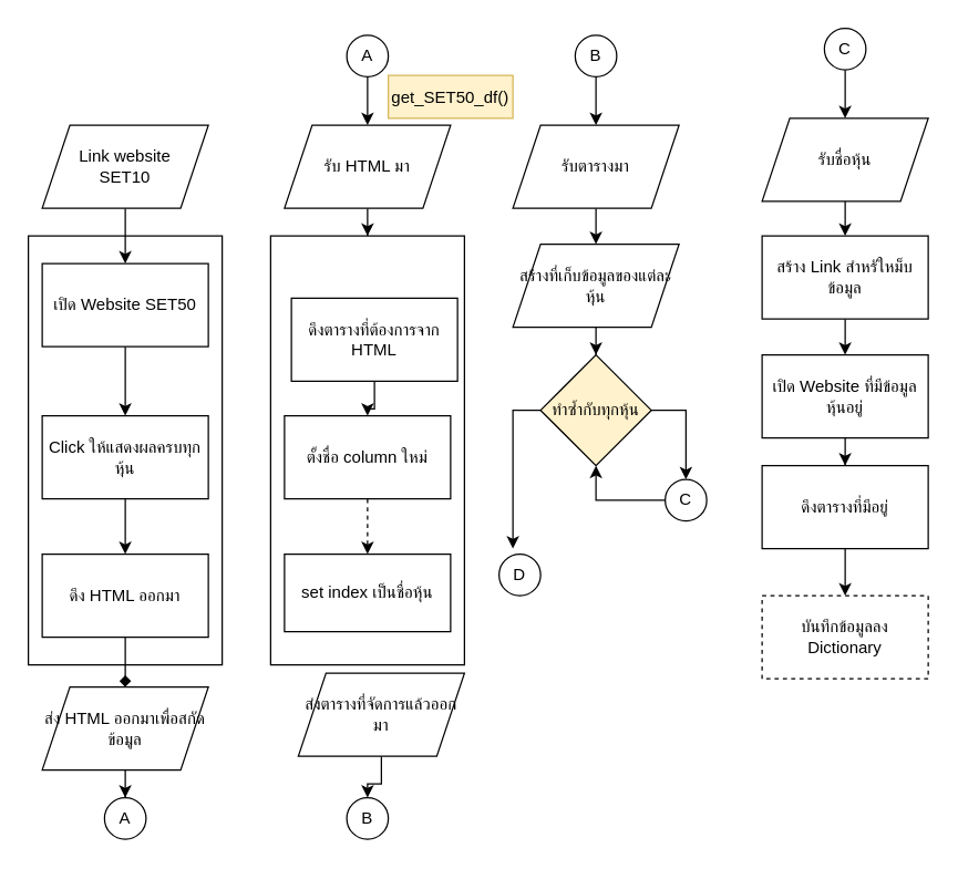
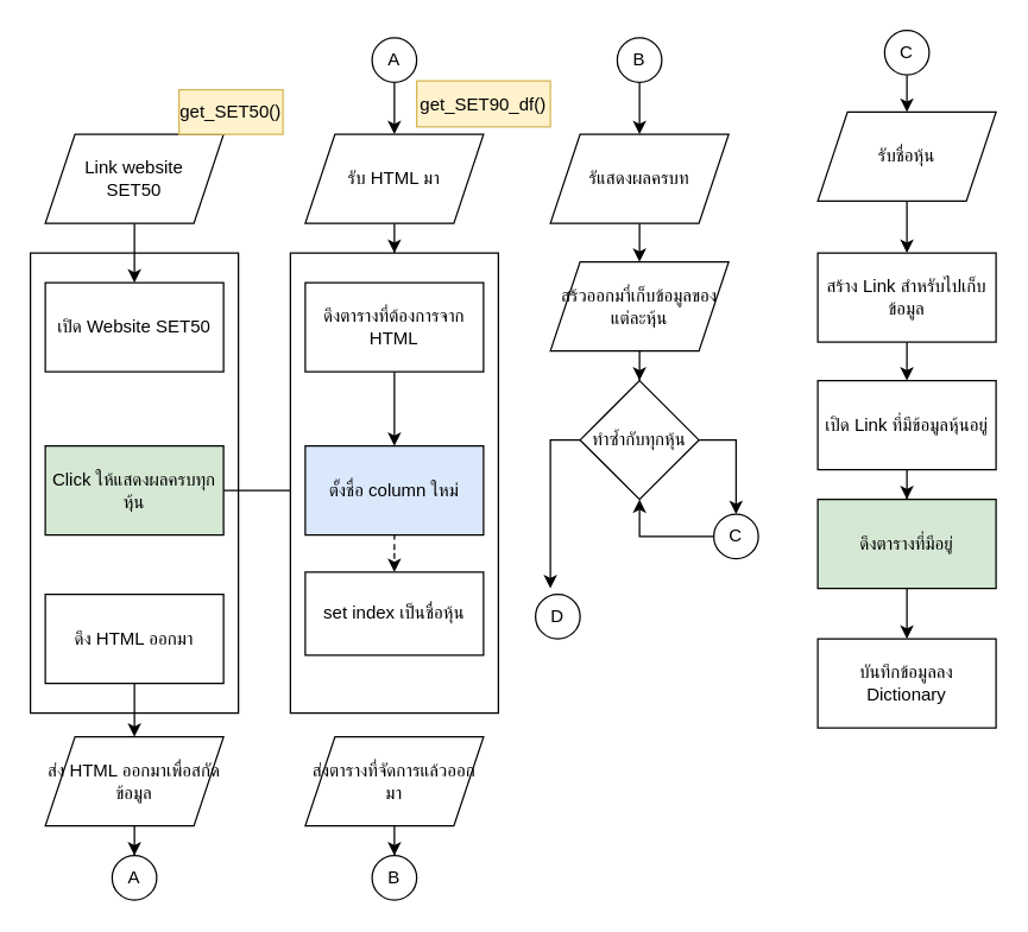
- <mxCell id="51" value="get_SET50_df()" style="text;html=1;strokeColor=#d6b656;fillColor=#fff2cc;align=center;verticalAlign=middle;whiteSpace=wrap;rounded=0;" vertex="1" parent="1"><mxGeometry x="280" y="54" width="90" height="31" as="geometry" /></mxCell>
+ <mxCell id="51" value="get_SET90_df()" style="text;html=1;strokeColor=#d6b656;fillColor=#fff2cc;align=center;verticalAlign=middle;whiteSpace=wrap;rounded=0;" vertex="1" parent="1"><mxGeometry x="280" y="54" width="90" height="31" as="geometry" /></mxCell>
+ <mxCell id="50" value="get_SET50()" style="text;html=1;strokeColor=#d6b656;fillColor=#fff2cc;align=center;verticalAlign=middle;whiteSpace=wrap;rounded=0;" vertex="1" parent="1"><mxGeometry x="120" y="60" width="70" height="30" as="geometry" /></mxCell>
- <mxCell id="39" value="รับชื่อหุ้น" style="shape=parallelogram;perimeter=parallelogramPerimeter;whiteSpace=wrap;html=1;fixedSize=1;" parent="1" vertex="1"><mxGeometry x="550" y="85" width="120" height="60" as="geometry" /></mxCell>
+ <mxCell id="39" value="รับชื่อหุ้น" style="shape=parallelogram;perimeter=parallelogramPerimeter;whiteSpace=wrap;html=1;fixedSize=1;" parent="1" vertex="1"><mxGeometry x="550" y="75" width="120" height="60" as="geometry" /></mxCell>
- <mxCell id="6" value="Link website &lt;br&gt;SET10" style="shape=parallelogram;perimeter=parallelogramPerimeter;whiteSpace=wrap;html=1;fixedSize=1;" parent="1" vertex="1"><mxGeometry x="30" y="90" width="120" height="60" as="geometry" /></mxCell>
+ <mxCell id="6" value="Link website &lt;br&gt;SET50" style="shape=parallelogram;perimeter=parallelogramPerimeter;whiteSpace=wrap;html=1;fixedSize=1;" parent="1" vertex="1"><mxGeometry x="30" y="90" width="120" height="60" as="geometry" /></mxCell>
- <mxCell id="30" value="รับตารางมา" style="shape=parallelogram;perimeter=parallelogramPerimeter;whiteSpace=wrap;html=1;fixedSize=1;" parent="1" vertex="1"><mxGeometry x="370" y="90" width="120" height="60" as="geometry" /></mxCell>
+ <mxCell id="30" value="รัแสดงผลครบท" style="shape=parallelogram;perimeter=parallelogramPerimeter;whiteSpace=wrap;html=1;fixedSize=1;" parent="1" vertex="1"><mxGeometry x="370" y="90" width="120" height="60" as="geometry" /></mxCell>
- <mxCell id="41" value="สร้าง Link สำหรัใหม็บข้อมูล" style="whiteSpace=wrap;html=1;" parent="1" vertex="1"><mxGeometry x="550" y="170" width="120" height="60" as="geometry" /></mxCell>
+ <mxCell id="41" value="สร้าง Link สำหรับไปเก็บข้อมูล" style="whiteSpace=wrap;html=1;" parent="1" vertex="1"><mxGeometry x="550" y="170" width="120" height="60" as="geometry" /></mxCell>
- <mxCell id="45" value="สร้างที่เก็บข้อมูลของแต่ละหุ้น" style="shape=parallelogram;perimeter=parallelogramPerimeter;whiteSpace=wrap;html=1;fixedSize=1;" parent="1" vertex="1"><mxGeometry x="370" y="176" width="120" height="60" as="geometry" /></mxCell>
+ <mxCell id="45" value="สร้วออกมาี่เก็บข้อมูลของแต่ละหุ้น" style="shape=parallelogram;perimeter=parallelogramPerimeter;whiteSpace=wrap;html=1;fixedSize=1;" parent="1" vertex="1"><mxGeometry x="370" y="176" width="120" height="60" as="geometry" /></mxCell>
- <mxCell id="20" value="ดึงตารางที่ต้องการจาก HTML" style="rounded=0;whiteSpace=wrap;html=1;" parent="1" vertex="1"><mxGeometry x="210" y="215" width="120" height="60" as="geometry" /></mxCell>
+ <mxCell id="20" value="ดึงตารางที่ต้องการจาก HTML" style="rounded=0;whiteSpace=wrap;html=1;" parent="1" vertex="1"><mxGeometry x="205" y="190" width="120" height="60" as="geometry" /></mxCell>
- <mxCell id="3" value="" style="edgeStyle=orthogonalEdgeStyle;rounded=0;orthogonalLoop=1;jettySize=auto;html=1;" parent="1" source="4" target="8" edge="1"><mxGeometry relative="1" as="geometry" /></mxCell>
- <mxCell id="43" value="เปิด Website ที่มีข้อมูลหุ้นอยู่" style="whiteSpace=wrap;html=1;" parent="1" vertex="1"><mxGeometry x="550" y="256" width="120" height="60" as="geometry" /></mxCell>
+ <mxCell id="43" value="เปิด Link ที่มีข้อมูลหุ้นอยู่" style="whiteSpace=wrap;html=1;" parent="1" vertex="1"><mxGeometry x="550" y="256" width="120" height="60" as="geometry" /></mxCell>
- <mxCell id="33" value="ทำซ้ำกับทุกหุ้น" style="rhombus;whiteSpace=wrap;html=1;fillColor=#fff2cc;" parent="1" vertex="1"><mxGeometry x="390" y="256" width="80" height="80" as="geometry" /></mxCell>
+ <mxCell id="33" value="ทำซ้ำกับทุกหุ้น" style="rhombus;whiteSpace=wrap;html=1;" parent="1" vertex="1"><mxGeometry x="390" y="256" width="80" height="80" as="geometry" /></mxCell>
- <mxCell id="8" value="Click ให้แสดงผลครบทุกหุ้น" style="whiteSpace=wrap;html=1;rounded=0;" parent="1" vertex="1"><mxGeometry x="30" y="300" width="120" height="60" as="geometry" /></mxCell>
+ <mxCell id="8" value="Click ให้แสดงผลครบทุกหุ้น" style="whiteSpace=wrap;html=1;rounded=0;fillColor=#d5e8d4;" parent="1" vertex="1"><mxGeometry x="30" y="300" width="120" height="60" as="geometry" /></mxCell>
- <mxCell id="22" value="ตั้งชื่อ column ใหม่" style="whiteSpace=wrap;html=1;rounded=0;" parent="1" vertex="1"><mxGeometry x="205" y="300" width="120" height="60" as="geometry" /></mxCell>
+ <mxCell id="22" value="ตั้งชื่อ column ใหม่" style="whiteSpace=wrap;html=1;rounded=0;fillColor=#dae8fc;" parent="1" vertex="1"><mxGeometry x="205" y="300" width="120" height="60" as="geometry" /></mxCell>
- <mxCell id="48" value="ดึงตารางที่มีอยู่" style="whiteSpace=wrap;html=1;" parent="1" vertex="1"><mxGeometry x="550" y="336" width="120" height="60" as="geometry" /></mxCell>
+ <mxCell id="48" value="ดึงตารางที่มีอยู่" style="whiteSpace=wrap;html=1;fillColor=#d5e8d4;" parent="1" vertex="1"><mxGeometry x="550" y="336" width="120" height="60" as="geometry" /></mxCell>
- <mxCell id="7" value="" style="edgeStyle=orthogonalEdgeStyle;rounded=0;orthogonalLoop=1;jettySize=auto;html=1;" parent="1" source="8" target="10" edge="1"><mxGeometry relative="1" as="geometry" /></mxCell>
+ <mxCell id="7" value="" style="edgeStyle=orthogonalEdgeStyle;rounded=0;orthogonalLoop=1;jettySize=auto;html=1;" parent="1" source="8" target="22" edge="1"><mxGeometry relative="1" as="geometry" /></mxCell>
- <mxCell id="23" value="set index เป็นชื่อหุ้น" style="whiteSpace=wrap;html=1;rounded=0;" parent="1" vertex="1"><mxGeometry x="205" y="400" width="120" height="56" as="geometry" /></mxCell>
+ <mxCell id="23" value="set index เป็นชื่อหุ้น" style="whiteSpace=wrap;html=1;rounded=0;" parent="1" vertex="1"><mxGeometry x="205" y="385" width="120" height="56" as="geometry" /></mxCell>
- <mxCell id="49" value="บันทึกข้อมูลลง Dictionary" style="whiteSpace=wrap;html=1;dashed=1;" parent="1" vertex="1"><mxGeometry x="550" y="430" width="120" height="60" as="geometry" /></mxCell>
+ <mxCell id="49" value="บันทึกข้อมูลลง Dictionary" style="whiteSpace=wrap;html=1;" parent="1" vertex="1"><mxGeometry x="550" y="430" width="120" height="60" as="geometry" /></mxCell>
- <mxCell id="9" value="" style="edgeStyle=orthogonalEdgeStyle;rounded=0;orthogonalLoop=1;jettySize=auto;html=1;entryX=0.5;entryY=0;entryDx=0;entryDy=0;endArrow=diamond;" parent="1" source="10" target="12" edge="1"><mxGeometry relative="1" as="geometry"><mxPoint x="90" y="500" as="targetPoint" /></mxGeometry></mxCell>
+ <mxCell id="9" value="" style="edgeStyle=orthogonalEdgeStyle;rounded=0;orthogonalLoop=1;jettySize=auto;html=1;entryX=0.5;entryY=0;entryDx=0;entryDy=0;" parent="1" source="10" target="12" edge="1"><mxGeometry relative="1" as="geometry"><mxPoint x="90" y="500" as="targetPoint" /></mxGeometry></mxCell>
- <mxCell id="26" value="ส่งตารางที่จัดการแล้วออกมา" style="shape=parallelogram;perimeter=parallelogramPerimeter;whiteSpace=wrap;html=1;fixedSize=1;rounded=0;" parent="1" vertex="1"><mxGeometry x="215" y="486" width="120" height="60" as="geometry" /></mxCell>
+ <mxCell id="26" value="ส่งตารางที่จัดการแล้วออกมา" style="shape=parallelogram;perimeter=parallelogramPerimeter;whiteSpace=wrap;html=1;fixedSize=1;rounded=0;" parent="1" vertex="1"><mxGeometry x="205" y="496" width="120" height="60" as="geometry" /></mxCell>
